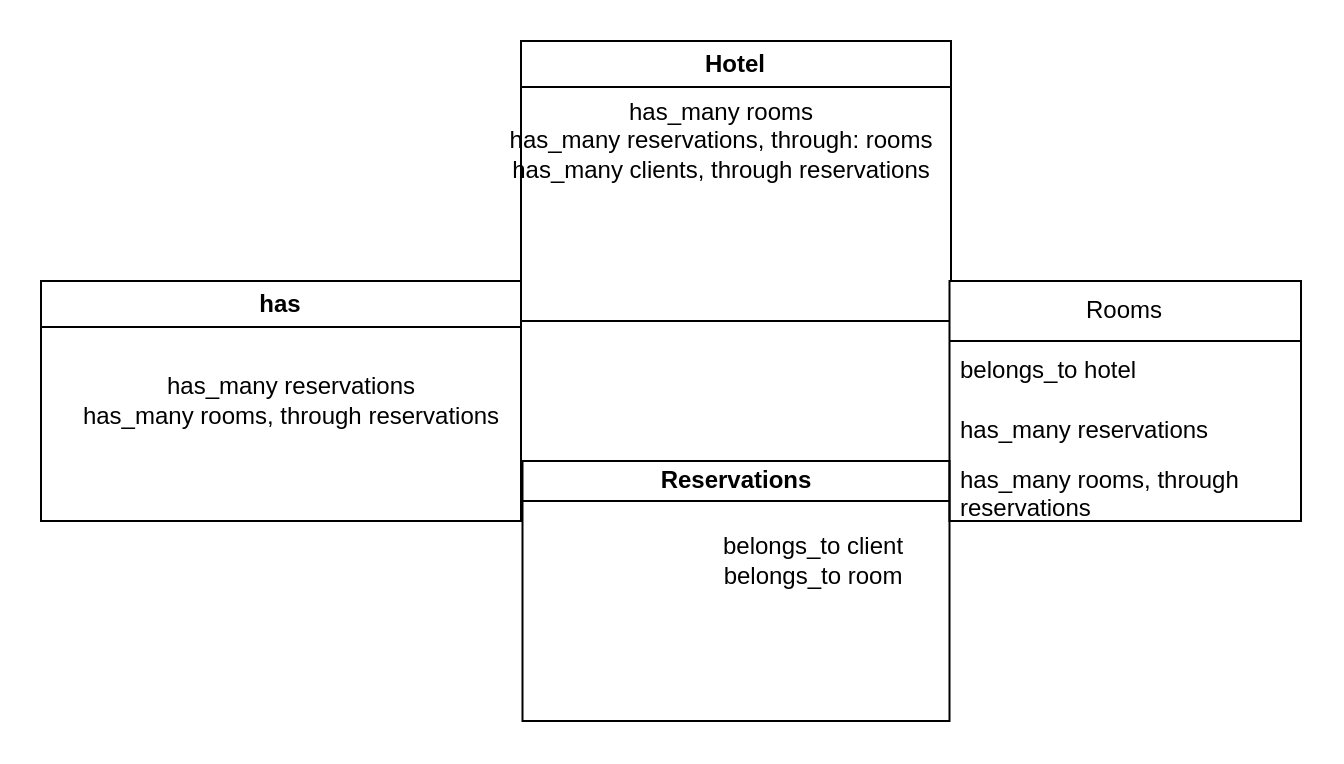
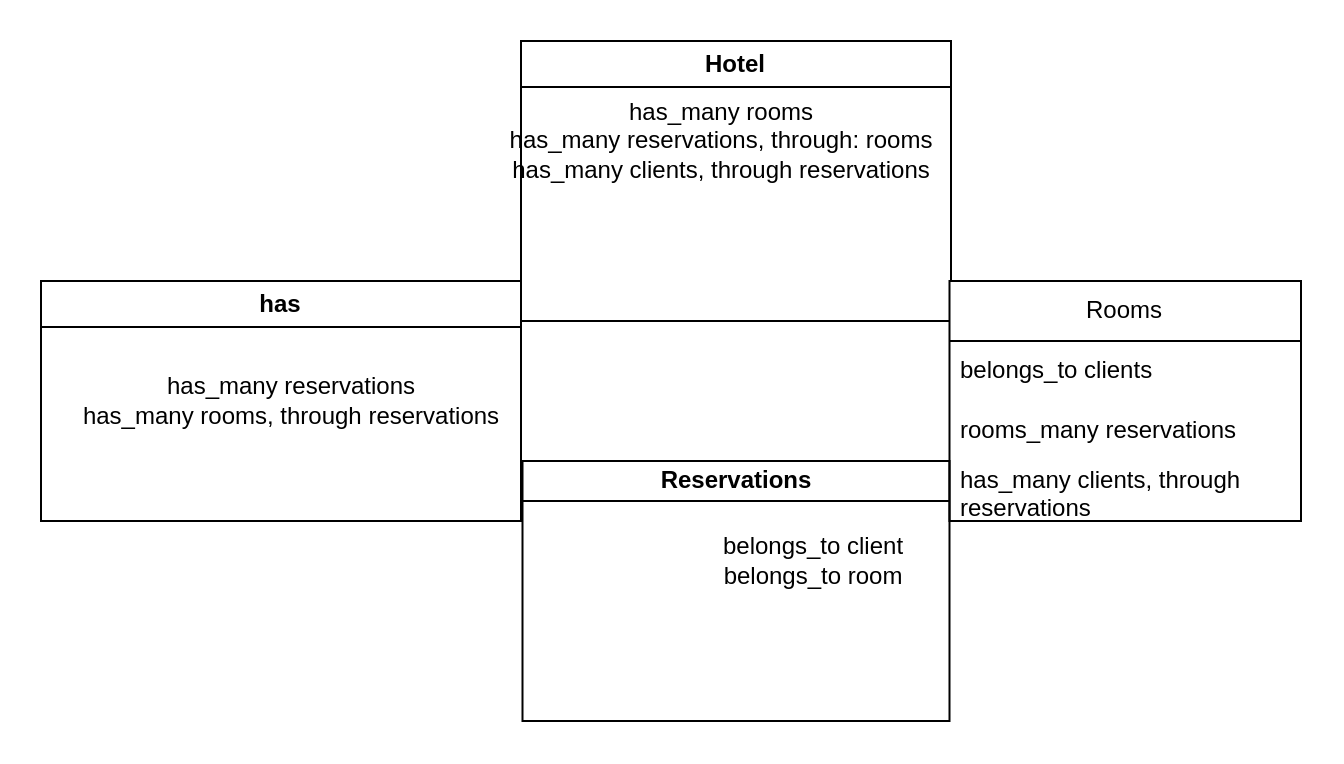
- <mxCell id="9" value="belongs_to hotel" style="text;strokeColor=none;fillColor=none;align=left;verticalAlign=middle;spacingLeft=4;spacingRight=4;overflow=hidden;points=[[0,0.5],[1,0.5]];portConstraint=eastwest;rotatable=0;whiteSpace=wrap;html=1;" vertex="1" parent="8"><mxGeometry y="30" width="175.75" height="30" as="geometry" /></mxCell>
+ <mxCell id="9" value="belongs_to clients" style="text;strokeColor=none;fillColor=none;align=left;verticalAlign=middle;spacingLeft=4;spacingRight=4;overflow=hidden;points=[[0,0.5],[1,0.5]];portConstraint=eastwest;rotatable=0;whiteSpace=wrap;html=1;" vertex="1" parent="8"><mxGeometry y="30" width="175.75" height="30" as="geometry" /></mxCell>
- <mxCell id="10" value="has_many reservations" style="text;strokeColor=none;fillColor=none;align=left;verticalAlign=middle;spacingLeft=4;spacingRight=4;overflow=hidden;points=[[0,0.5],[1,0.5]];portConstraint=eastwest;rotatable=0;whiteSpace=wrap;html=1;" vertex="1" parent="8"><mxGeometry y="60" width="175.75" height="30" as="geometry" /></mxCell>
+ <mxCell id="10" value="rooms_many reservations" style="text;strokeColor=none;fillColor=none;align=left;verticalAlign=middle;spacingLeft=4;spacingRight=4;overflow=hidden;points=[[0,0.5],[1,0.5]];portConstraint=eastwest;rotatable=0;whiteSpace=wrap;html=1;" vertex="1" parent="8"><mxGeometry y="60" width="175.75" height="30" as="geometry" /></mxCell>
- <mxCell id="11" value="has_many rooms, through reservations" style="text;strokeColor=none;fillColor=none;align=left;verticalAlign=middle;spacingLeft=4;spacingRight=4;overflow=hidden;points=[[0,0.5],[1,0.5]];portConstraint=eastwest;rotatable=0;whiteSpace=wrap;html=1;" vertex="1" parent="8"><mxGeometry y="90" width="175.75" height="30" as="geometry" /></mxCell>
+ <mxCell id="11" value="has_many clients, through reservations" style="text;strokeColor=none;fillColor=none;align=left;verticalAlign=middle;spacingLeft=4;spacingRight=4;overflow=hidden;points=[[0,0.5],[1,0.5]];portConstraint=eastwest;rotatable=0;whiteSpace=wrap;html=1;" vertex="1" parent="8"><mxGeometry y="90" width="175.75" height="30" as="geometry" /></mxCell>
